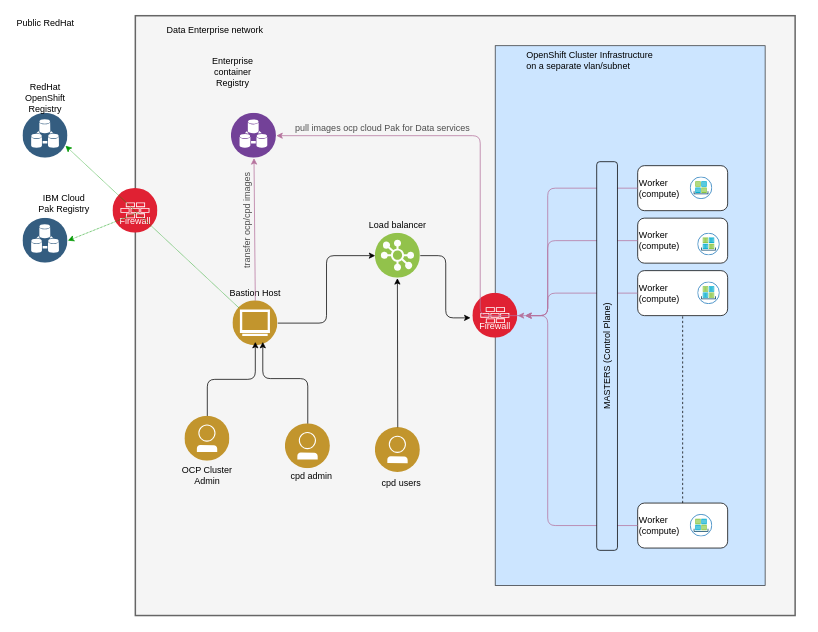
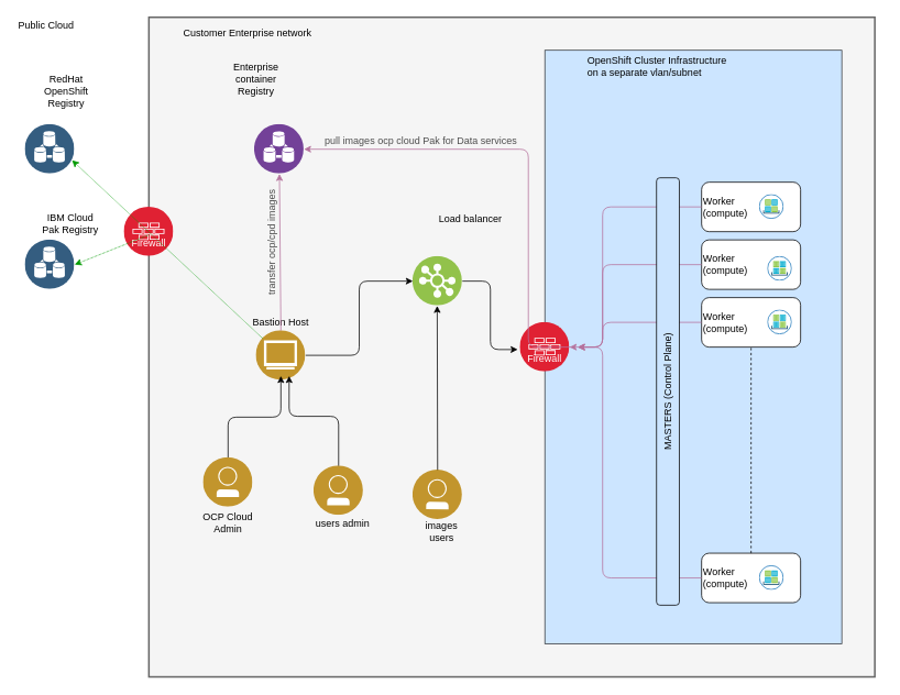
- <mxCell id="13" value="Public RedHat" style="text;html=1;strokeColor=none;fillColor=none;align=left;verticalAlign=middle;whiteSpace=wrap;rounded=0;" parent="1" vertex="1"><mxGeometry x="20" y="20" width="250" height="20" as="geometry" /></mxCell>
+ <mxCell id="13" value="Public Cloud" style="text;html=1;strokeColor=none;fillColor=none;align=left;verticalAlign=middle;whiteSpace=wrap;rounded=0;" parent="1" vertex="1"><mxGeometry x="20" y="20" width="250" height="20" as="geometry" /></mxCell>
- <mxCell id="14" value="Data Enterprise network" style="text;html=1;strokeColor=none;fillColor=none;align=left;verticalAlign=middle;whiteSpace=wrap;rounded=0;" parent="1" vertex="1"><mxGeometry x="220" y="30" width="250" height="20" as="geometry" /></mxCell>
+ <mxCell id="14" value="Customer Enterprise network" style="text;html=1;strokeColor=none;fillColor=none;align=left;verticalAlign=middle;whiteSpace=wrap;rounded=0;" parent="1" vertex="1"><mxGeometry x="220" y="30" width="250" height="20" as="geometry" /></mxCell>
- <mxCell id="4" value="OpenShift Cluster Infrastructure&lt;br&gt;on a separate vlan/subnet" style="text;html=1;strokeColor=none;fillColor=none;align=left;verticalAlign=middle;whiteSpace=wrap;rounded=0;" parent="1" vertex="1"><mxGeometry x="700" y="70" width="250" height="20" as="geometry" /></mxCell>
+ <mxCell id="4" value="OpenShift Cluster Infrastructure&lt;br&gt;on a separate vlan/subnet" style="text;html=1;strokeColor=none;fillColor=none;align=left;verticalAlign=middle;whiteSpace=wrap;rounded=0;" parent="1" vertex="1"><mxGeometry x="710" y="70" width="250" height="20" as="geometry" /></mxCell>
- <mxCell id="23" value="RedHat OpenShift Registry" style="text;html=1;strokeColor=none;fillColor=none;align=center;verticalAlign=middle;whiteSpace=wrap;rounded=0;" parent="1" vertex="1"><mxGeometry x="20" y="120" width="80" height="20" as="geometry" /></mxCell>
+ <mxCell id="23" value="RedHat OpenShift Registry" style="text;html=1;strokeColor=none;fillColor=none;align=center;verticalAlign=middle;whiteSpace=wrap;rounded=0;" parent="1" vertex="1"><mxGeometry x="40" y="100" width="80" height="20" as="geometry" /></mxCell>
- <mxCell id="25" value="Load balancer" style="text;html=1;strokeColor=none;fillColor=none;align=center;verticalAlign=middle;whiteSpace=wrap;rounded=0;" parent="1" vertex="1"><mxGeometry x="490" y="290" width="80" height="20" as="geometry" /></mxCell>
+ <mxCell id="25" value="Load balancer" style="text;html=1;strokeColor=none;fillColor=none;align=center;verticalAlign=middle;whiteSpace=wrap;rounded=0;" parent="1" vertex="1"><mxGeometry x="530" y="255" width="80" height="20" as="geometry" /></mxCell>
- <mxCell id="49" value="OCP Cluster Admin" style="text;html=1;strokeColor=none;fillColor=none;align=center;verticalAlign=middle;whiteSpace=wrap;rounded=0;" parent="47" vertex="1"><mxGeometry y="67.5" width="80" height="22.5" as="geometry" /></mxCell>
+ <mxCell id="49" value="OCP Cloud Admin" style="text;html=1;strokeColor=none;fillColor=none;align=center;verticalAlign=middle;whiteSpace=wrap;rounded=0;" parent="47" vertex="1"><mxGeometry y="67.5" width="80" height="22.5" as="geometry" /></mxCell>
- <mxCell id="51" value="cpd admin" style="text;html=1;strokeColor=none;fillColor=none;align=center;verticalAlign=middle;whiteSpace=wrap;rounded=0;" parent="50" vertex="1"><mxGeometry y="50" width="70" height="40" as="geometry" /></mxCell>
+ <mxCell id="51" value="users admin" style="text;html=1;strokeColor=none;fillColor=none;align=center;verticalAlign=middle;whiteSpace=wrap;rounded=0;" parent="50" vertex="1"><mxGeometry y="50" width="70" height="40" as="geometry" /></mxCell>
- <mxCell id="55" value="cpd users" style="text;html=1;strokeColor=none;fillColor=none;align=center;verticalAlign=middle;whiteSpace=wrap;rounded=0;" parent="1" vertex="1"><mxGeometry x="500" y="624" width="70" height="40" as="geometry" /></mxCell>
+ <mxCell id="55" value="images users" style="text;html=1;strokeColor=none;fillColor=none;align=center;verticalAlign=middle;whiteSpace=wrap;rounded=0;" parent="1" vertex="1"><mxGeometry x="500" y="624" width="70" height="40" as="geometry" /></mxCell>
